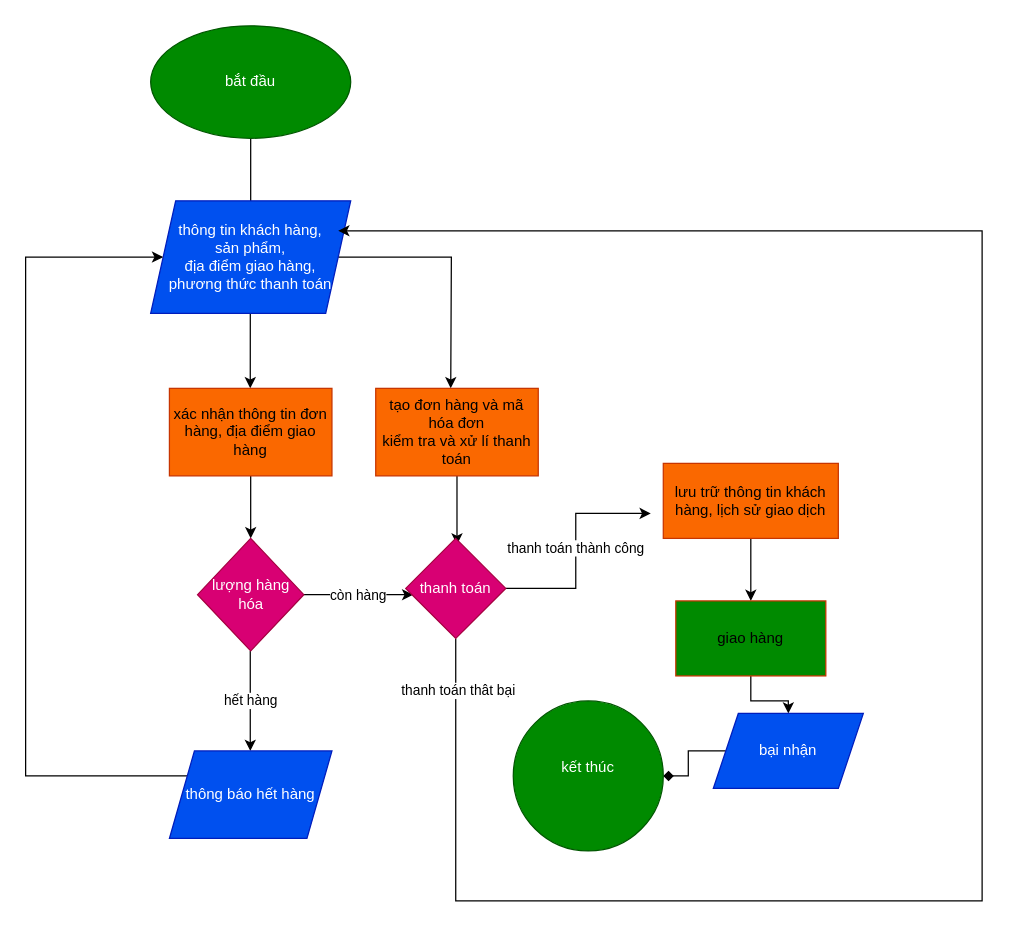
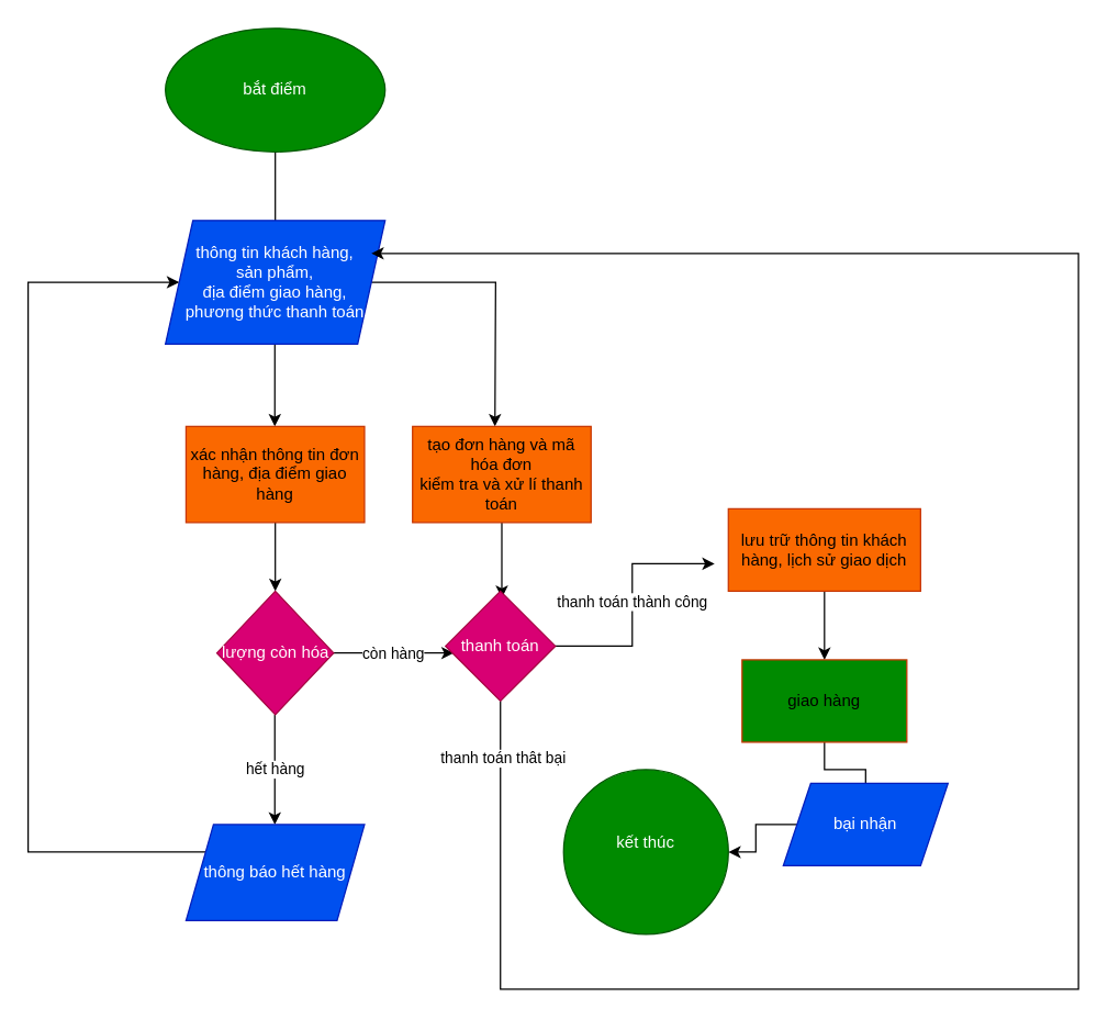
- <mxCell id="3" value="bắt đầu" style="ellipse;whiteSpace=wrap;html=1;fillColor=#008a00;fontColor=#ffffff;strokeColor=#005700;" vertex="1" parent="1"><mxGeometry x="120" y="20" width="160" height="90" as="geometry" /></mxCell>
+ <mxCell id="3" value="bắt điểm" style="ellipse;whiteSpace=wrap;html=1;fillColor=#008a00;fontColor=#ffffff;strokeColor=#005700;" vertex="1" parent="1"><mxGeometry x="120" y="20" width="160" height="90" as="geometry" /></mxCell>
- <mxCell id="13" value="lượng hàng hóa" style="rhombus;whiteSpace=wrap;html=1;fillColor=#d80073;fontColor=#ffffff;strokeColor=#A50040;" vertex="1" parent="1"><mxGeometry x="157.5" y="430" width="85" height="90" as="geometry" /></mxCell>
+ <mxCell id="13" value="lượng còn hóa" style="rhombus;whiteSpace=wrap;html=1;fillColor=#d80073;fontColor=#ffffff;strokeColor=#A50040;" vertex="1" parent="1"><mxGeometry x="157.5" y="430" width="85" height="90" as="geometry" /></mxCell>
- <mxCell id="22" style="edgeStyle=orthogonalEdgeStyle;rounded=0;orthogonalLoop=1;jettySize=auto;html=1;" edge="1" parent="1" source="23" target="25"><mxGeometry relative="1" as="geometry"><mxPoint x="600" y="590" as="targetPoint" /></mxGeometry></mxCell>
+ <mxCell id="22" style="edgeStyle=orthogonalEdgeStyle;rounded=0;orthogonalLoop=1;jettySize=auto;html=1;endArrow=none;" edge="1" parent="1" source="23" target="25"><mxGeometry relative="1" as="geometry"><mxPoint x="600" y="590" as="targetPoint" /></mxGeometry></mxCell>
- <mxCell id="24" style="edgeStyle=orthogonalEdgeStyle;rounded=0;orthogonalLoop=1;jettySize=auto;html=1;endArrow=diamond;" edge="1" parent="1" source="25" target="26"><mxGeometry relative="1" as="geometry" /></mxCell>
+ <mxCell id="24" style="edgeStyle=orthogonalEdgeStyle;rounded=0;orthogonalLoop=1;jettySize=auto;html=1;" edge="1" parent="1" source="25" target="26"><mxGeometry relative="1" as="geometry" /></mxCell>
